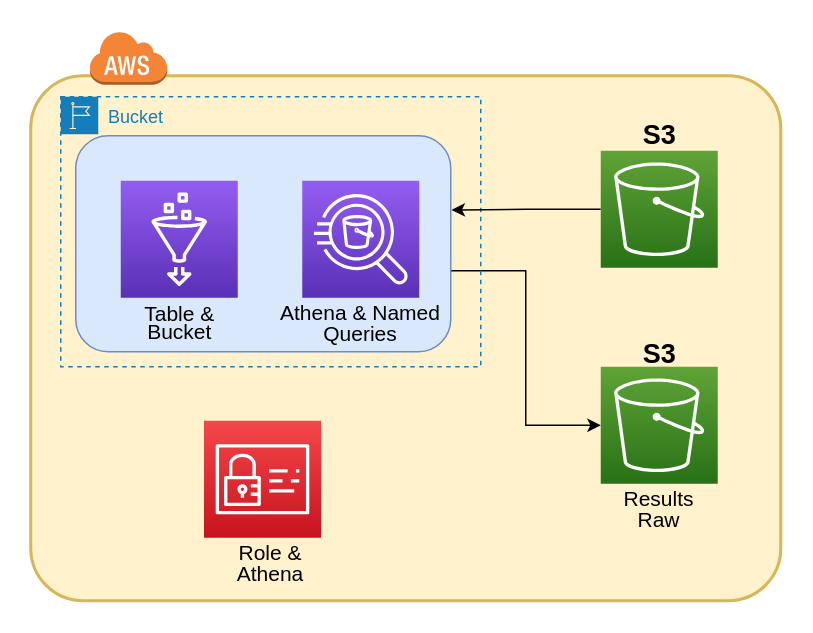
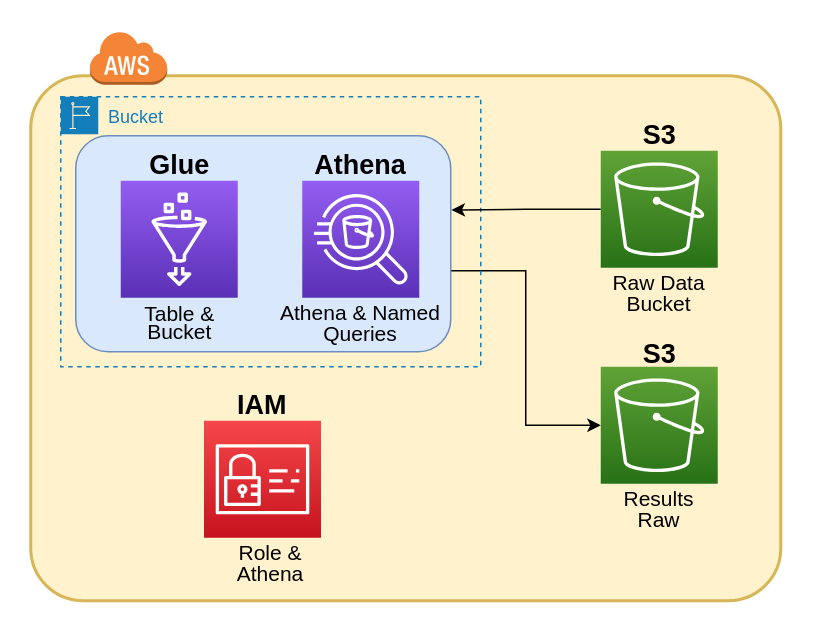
+ <mxCell id="13" value="Glue" style="text;html=1;strokeColor=none;fillColor=none;align=center;verticalAlign=middle;whiteSpace=wrap;rounded=0;fontSize=18;fontStyle=1" vertex="1" parent="1"><mxGeometry x="95.75" y="100" width="46.5" height="20" as="geometry" /></mxCell>
+ <mxCell id="14" value="Athena" style="text;html=1;strokeColor=none;fillColor=none;align=center;verticalAlign=middle;whiteSpace=wrap;rounded=0;fontSize=18;fontStyle=1" vertex="1" parent="1"><mxGeometry x="206.13" y="100" width="67.75" height="20" as="geometry" /></mxCell>
+ <mxCell id="22" value="&lt;p style=&quot;line-height: 60%;&quot;&gt;&lt;span style=&quot;font-weight: normal;&quot;&gt;&lt;font style=&quot;font-size: 14px;&quot;&gt;Raw Data Bucket&lt;/font&gt;&lt;/span&gt;&lt;/p&gt;" style="text;html=1;strokeColor=none;fillColor=none;align=center;verticalAlign=middle;whiteSpace=wrap;rounded=0;fontSize=20;fontStyle=1;spacing=2;" vertex="1" parent="1"><mxGeometry x="404" y="178" width="70" height="30" as="geometry" /></mxCell>
+ <mxCell id="10" value="IAM" style="text;html=1;strokeColor=none;fillColor=none;align=center;verticalAlign=middle;whiteSpace=wrap;rounded=0;fontSize=18;fontStyle=1" parent="1" vertex="1"><mxGeometry x="149.25" y="260" width="50.5" height="20" as="geometry" /></mxCell>
